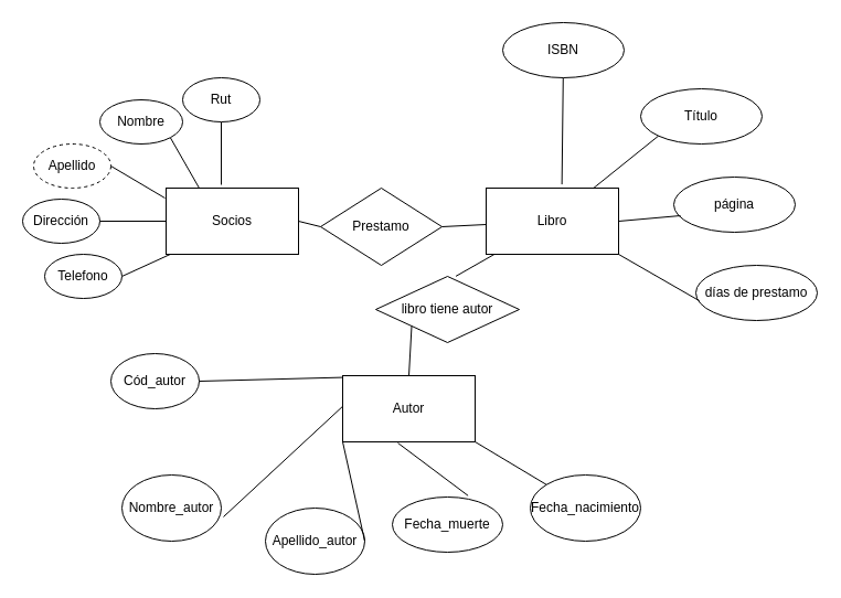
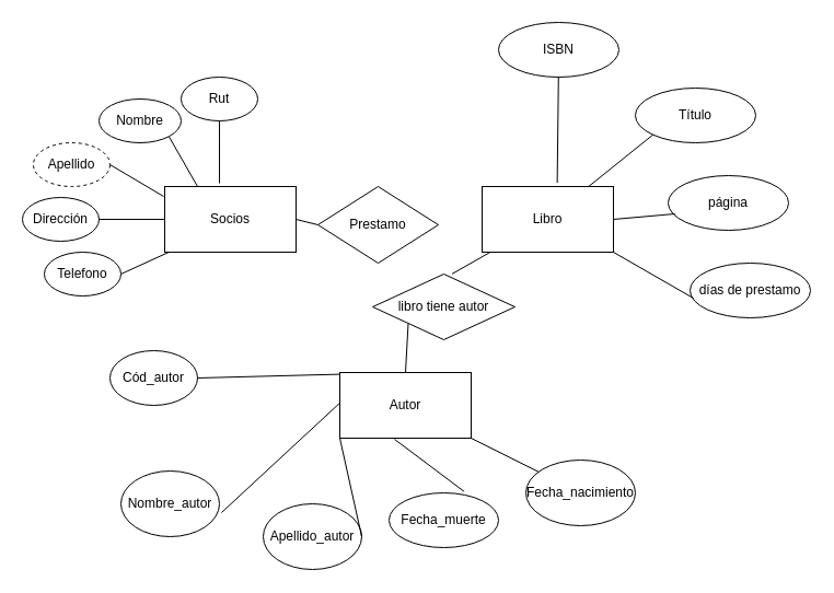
- <mxCell id="35" value="" style="endArrow=none;html=1;entryX=1;entryY=0.5;entryDx=0;entryDy=0;" edge="1" parent="1" source="23" target="33"><mxGeometry width="50" height="50" relative="1" as="geometry"><mxPoint x="400" y="200" as="sourcePoint" /><mxPoint x="330" y="300" as="targetPoint" /></mxGeometry></mxCell>
- <mxCell id="13" value="Fecha_nacimiento" style="ellipse;whiteSpace=wrap;html=1;" parent="1" vertex="1"><mxGeometry x="480" y="430" width="100" height="60" as="geometry" /></mxCell>
+ <mxCell id="13" value="Fecha_nacimiento" style="ellipse;whiteSpace=wrap;html=1;" parent="1" vertex="1"><mxGeometry x="480" y="420" width="100" height="60" as="geometry" /></mxCell>
